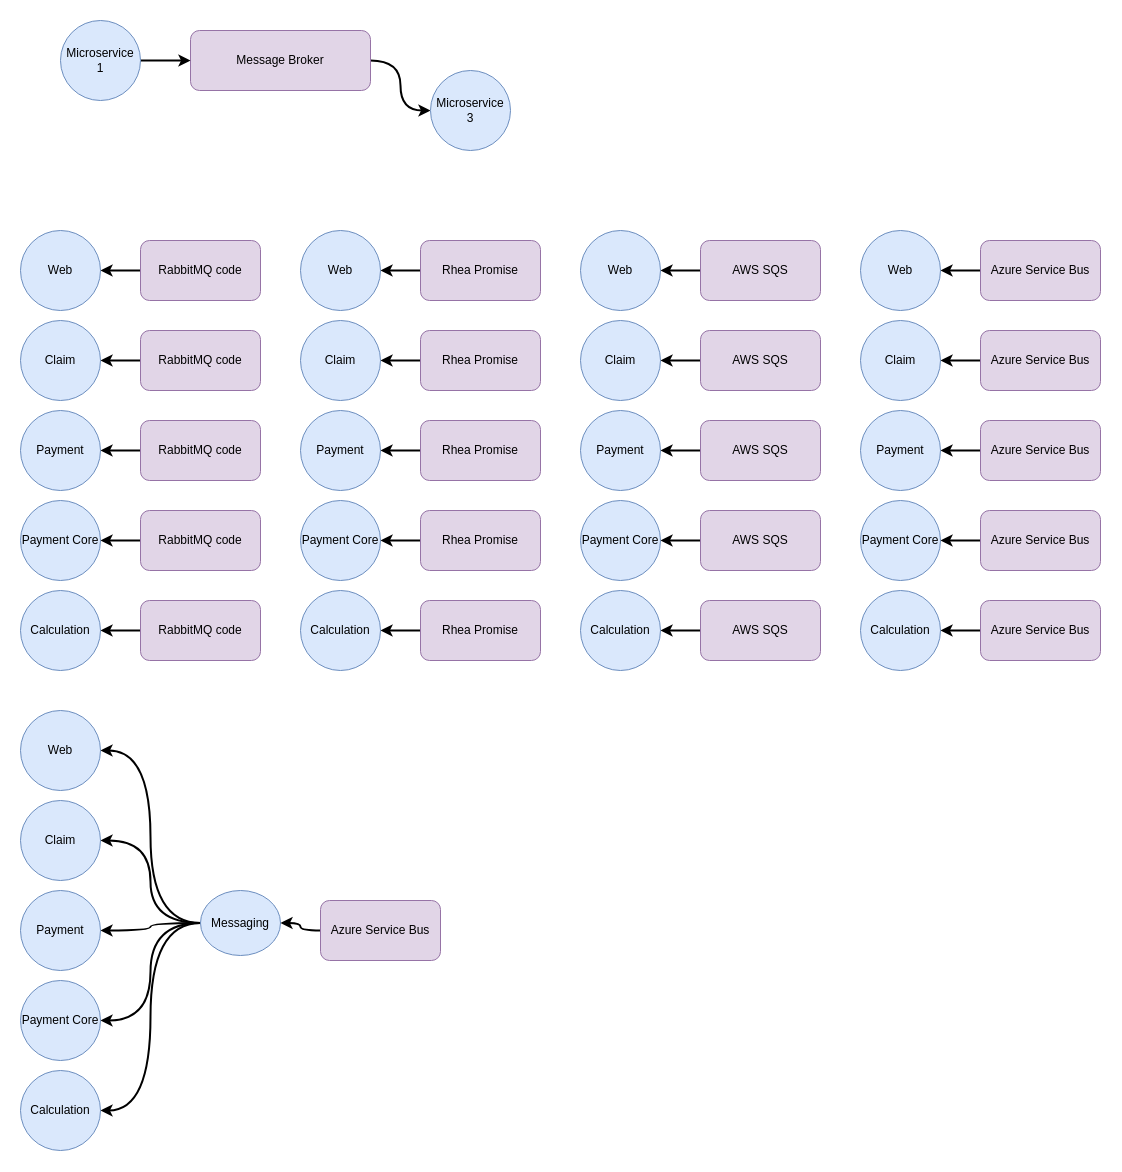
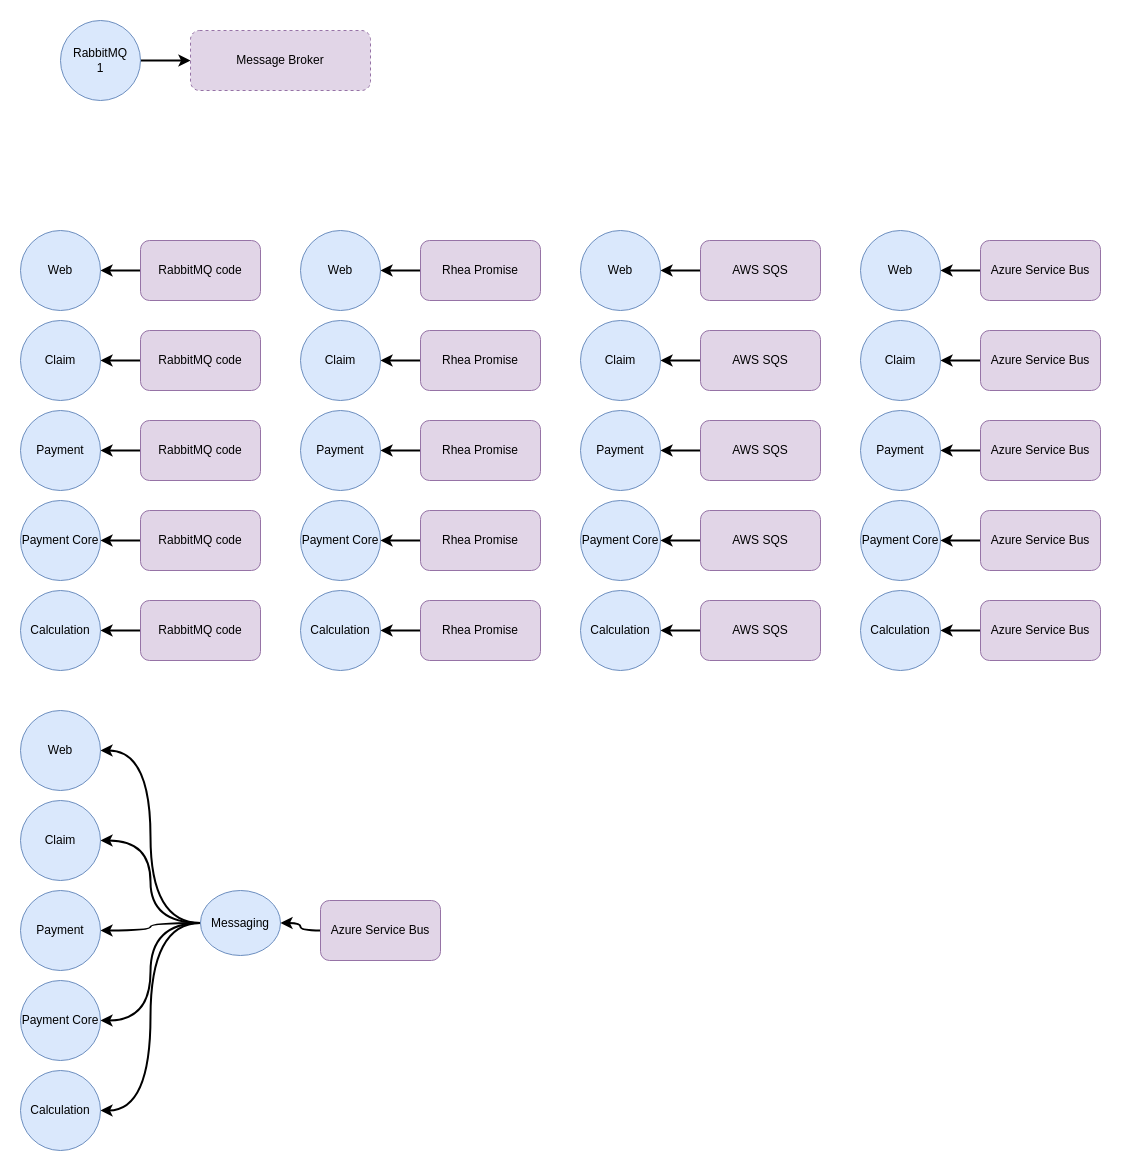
- <mxCell id="5" value="Microservice&lt;br&gt;1" style="ellipse;whiteSpace=wrap;html=1;aspect=fixed;fillColor=#dae8fc;strokeColor=#6c8ebf;" vertex="1" parent="1"><mxGeometry x="60" y="20" width="80" height="80" as="geometry" /></mxCell>
+ <mxCell id="5" value="RabbitMQ&lt;br&gt;1" style="ellipse;whiteSpace=wrap;html=1;aspect=fixed;fillColor=#dae8fc;strokeColor=#6c8ebf;" vertex="1" parent="1"><mxGeometry x="60" y="20" width="80" height="80" as="geometry" /></mxCell>
- <mxCell id="3" value="Message Broker" style="rounded=1;whiteSpace=wrap;html=1;fillColor=#e1d5e7;strokeColor=#9673a6;" vertex="1" parent="1"><mxGeometry x="190" y="30" width="180" height="60" as="geometry" /></mxCell>
+ <mxCell id="3" value="Message Broker" style="rounded=1;whiteSpace=wrap;html=1;fillColor=#e1d5e7;strokeColor=#9673a6;dashed=1;" vertex="1" parent="1"><mxGeometry x="190" y="30" width="180" height="60" as="geometry" /></mxCell>
- <mxCell id="2" style="edgeStyle=orthogonalEdgeStyle;rounded=0;orthogonalLoop=1;jettySize=auto;html=1;entryX=0;entryY=0.5;entryDx=0;entryDy=0;curved=1;strokeWidth=2;" edge="1" parent="1" source="3" target="6"><mxGeometry relative="1" as="geometry" /></mxCell>
- <mxCell id="6" value="Microservice&lt;br&gt;3" style="ellipse;whiteSpace=wrap;html=1;aspect=fixed;fillColor=#dae8fc;strokeColor=#6c8ebf;" vertex="1" parent="1"><mxGeometry x="430" y="70" width="80" height="80" as="geometry" /></mxCell>
